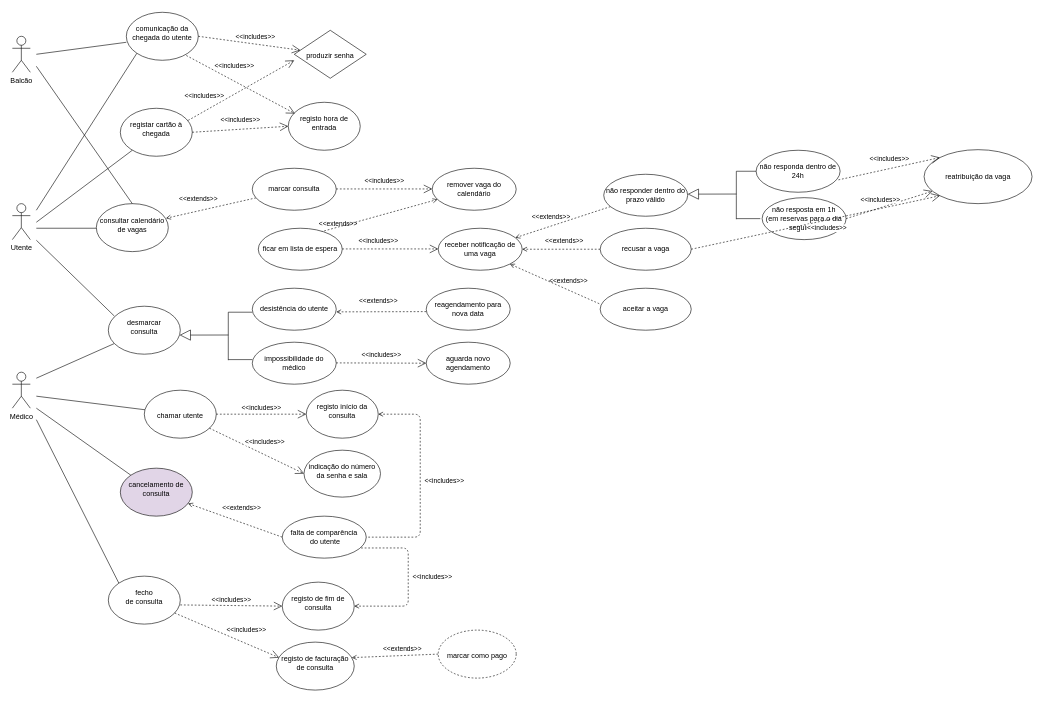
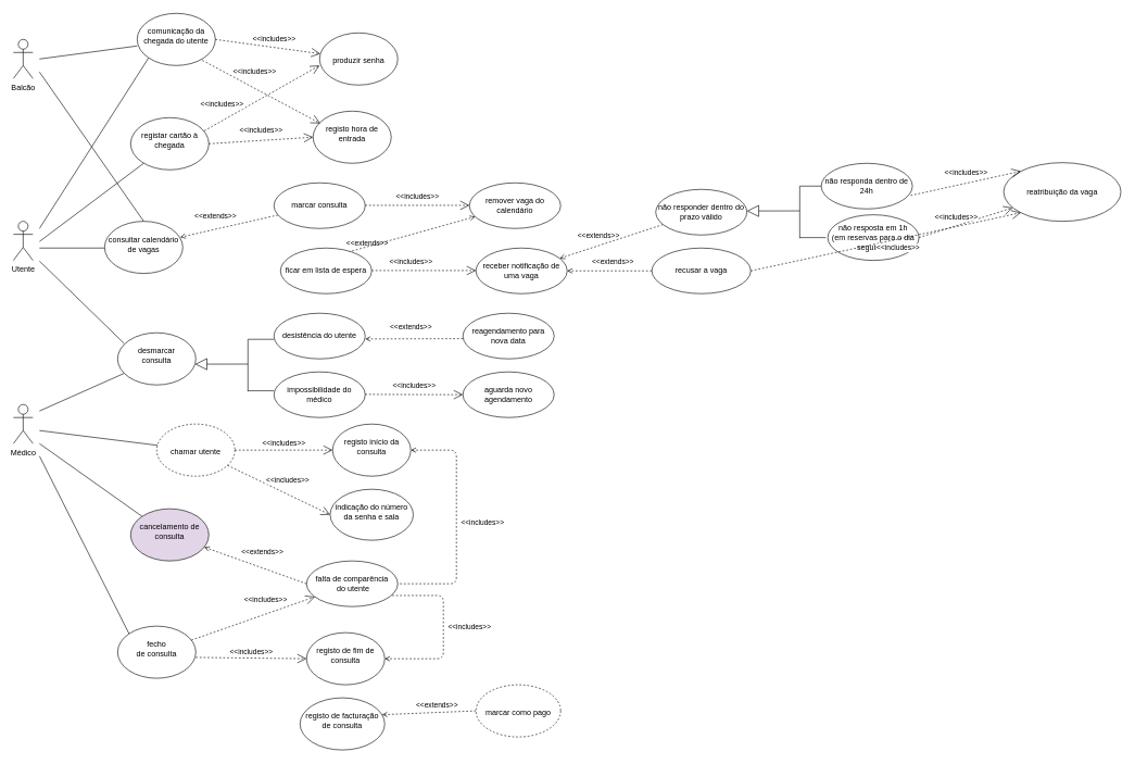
- <mxCell id="15" value="&lt;br&gt;&lt;br&gt;produzir senha" style="rhombus;whiteSpace=wrap;html=1;verticalAlign=top;" parent="1" vertex="1"><mxGeometry x="490" y="50" width="120" height="80" as="geometry" /></mxCell>
+ <mxCell id="15" value="&lt;br&gt;&lt;br&gt;produzir senha" style="ellipse;whiteSpace=wrap;html=1;verticalAlign=top;" parent="1" vertex="1"><mxGeometry x="490" y="50" width="120" height="80" as="geometry" /></mxCell>
- <mxCell id="64" value="&amp;lt;&amp;lt;extends&amp;gt;&amp;gt;" style="html=1;verticalAlign=bottom;labelBackgroundColor=none;endArrow=open;endFill=0;dashed=1;entryX=1;entryY=1;entryDx=0;entryDy=0;exitX=-0.01;exitY=0.369;exitDx=0;exitDy=0;exitPerimeter=0;" parent="1" source="63" target="58" edge="1"><mxGeometry x="-0.276" y="-6" width="160" relative="1" as="geometry"><mxPoint x="980" y="490" as="sourcePoint" /><mxPoint x="880" y="425" as="targetPoint" /><mxPoint as="offset" /></mxGeometry></mxCell>
- <mxCell id="63" value="aceitar a vaga" style="ellipse;whiteSpace=wrap;html=1;" parent="1" vertex="1"><mxGeometry x="1000" y="480" width="151.82" height="70" as="geometry" /></mxCell>
- <mxCell id="37" value="&lt;br&gt;&lt;br&gt;chamar utente" style="ellipse;whiteSpace=wrap;html=1;verticalAlign=top;" parent="1" vertex="1"><mxGeometry x="240" y="650" width="120" height="80" as="geometry" /></mxCell>
+ <mxCell id="37" value="&lt;br&gt;&lt;br&gt;chamar utente" style="ellipse;whiteSpace=wrap;html=1;verticalAlign=top;dashed=1;" parent="1" vertex="1"><mxGeometry x="240" y="650" width="120" height="80" as="geometry" /></mxCell>
- <mxCell id="51" value="&amp;lt;&amp;lt;includes&amp;gt;&amp;gt;" style="endArrow=open;endSize=12;dashed=1;html=1;entryX=0.036;entryY=0.323;entryDx=0;entryDy=0;entryPerimeter=0;" parent="1" source="48" target="52" edge="1"><mxGeometry x="0.278" y="21" width="160" relative="1" as="geometry"><mxPoint x="270" y="1030" as="sourcePoint" /><mxPoint x="450" y="1110" as="targetPoint" /><mxPoint as="offset" /></mxGeometry></mxCell>
+ <mxCell id="51" value="&amp;lt;&amp;lt;includes&amp;gt;&amp;gt;" style="endArrow=open;endSize=12;dashed=1;html=1;" parent="1" source="48" target="45" edge="1"><mxGeometry x="0.278" y="21" width="160" relative="1" as="geometry"><mxPoint x="270" y="1030" as="sourcePoint" /><mxPoint x="450" y="1110" as="targetPoint" /><mxPoint as="offset" /></mxGeometry></mxCell>
